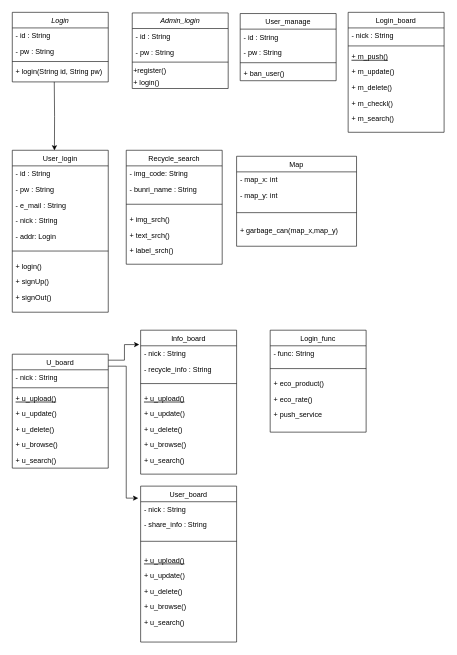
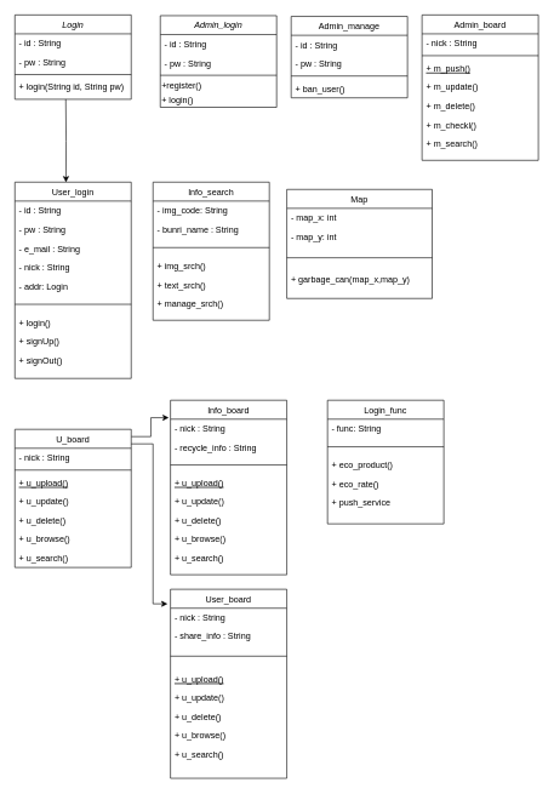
- <mxCell id="7" value="Login_board" style="swimlane;fontStyle=0;align=center;verticalAlign=top;childLayout=stackLayout;horizontal=1;startSize=26;horizontalStack=0;resizeParent=1;resizeLast=0;collapsible=1;marginBottom=0;rounded=0;shadow=0;strokeWidth=1;" parent="1" vertex="1"><mxGeometry x="580" y="20" width="160" height="200" as="geometry"><mxRectangle x="130" y="380" width="160" height="26" as="alternateBounds" /></mxGeometry></mxCell>
+ <mxCell id="7" value="Admin_board" style="swimlane;fontStyle=0;align=center;verticalAlign=top;childLayout=stackLayout;horizontal=1;startSize=26;horizontalStack=0;resizeParent=1;resizeLast=0;collapsible=1;marginBottom=0;rounded=0;shadow=0;strokeWidth=1;" parent="1" vertex="1"><mxGeometry x="580" y="20" width="160" height="200" as="geometry"><mxRectangle x="130" y="380" width="160" height="26" as="alternateBounds" /></mxGeometry></mxCell>
- <mxCell id="15" value="User_manage" style="swimlane;fontStyle=0;align=center;verticalAlign=top;childLayout=stackLayout;horizontal=1;startSize=26;horizontalStack=0;resizeParent=1;resizeLast=0;collapsible=1;marginBottom=0;rounded=0;shadow=0;strokeWidth=1;" parent="1" vertex="1"><mxGeometry x="400" y="22" width="160" height="112" as="geometry"><mxRectangle x="550" y="140" width="160" height="26" as="alternateBounds" /></mxGeometry></mxCell>
+ <mxCell id="15" value="Admin_manage" style="swimlane;fontStyle=0;align=center;verticalAlign=top;childLayout=stackLayout;horizontal=1;startSize=26;horizontalStack=0;resizeParent=1;resizeLast=0;collapsible=1;marginBottom=0;rounded=0;shadow=0;strokeWidth=1;" parent="1" vertex="1"><mxGeometry x="400" y="22" width="160" height="112" as="geometry"><mxRectangle x="550" y="140" width="160" height="26" as="alternateBounds" /></mxGeometry></mxCell>
- <mxCell id="30" value="Recycle_search" style="swimlane;fontStyle=0;align=center;verticalAlign=top;childLayout=stackLayout;horizontal=1;startSize=26;horizontalStack=0;resizeParent=1;resizeLast=0;collapsible=1;marginBottom=0;rounded=0;shadow=0;strokeWidth=1;" vertex="1" parent="1"><mxGeometry x="210" y="250" width="160" height="190" as="geometry"><mxRectangle x="130" y="380" width="160" height="26" as="alternateBounds" /></mxGeometry></mxCell>
+ <mxCell id="30" value="Info_search" style="swimlane;fontStyle=0;align=center;verticalAlign=top;childLayout=stackLayout;horizontal=1;startSize=26;horizontalStack=0;resizeParent=1;resizeLast=0;collapsible=1;marginBottom=0;rounded=0;shadow=0;strokeWidth=1;" vertex="1" parent="1"><mxGeometry x="210" y="250" width="160" height="190" as="geometry"><mxRectangle x="130" y="380" width="160" height="26" as="alternateBounds" /></mxGeometry></mxCell>
- <mxCell id="36" value="+ label_srch()" style="text;align=left;verticalAlign=top;spacingLeft=4;spacingRight=4;overflow=hidden;rotatable=0;points=[[0,0.5],[1,0.5]];portConstraint=eastwest;" vertex="1" parent="30"><mxGeometry y="154" width="160" height="26" as="geometry" /></mxCell>
+ <mxCell id="36" value="+ manage_srch()" style="text;align=left;verticalAlign=top;spacingLeft=4;spacingRight=4;overflow=hidden;rotatable=0;points=[[0,0.5],[1,0.5]];portConstraint=eastwest;" vertex="1" parent="30"><mxGeometry y="154" width="160" height="26" as="geometry" /></mxCell>
